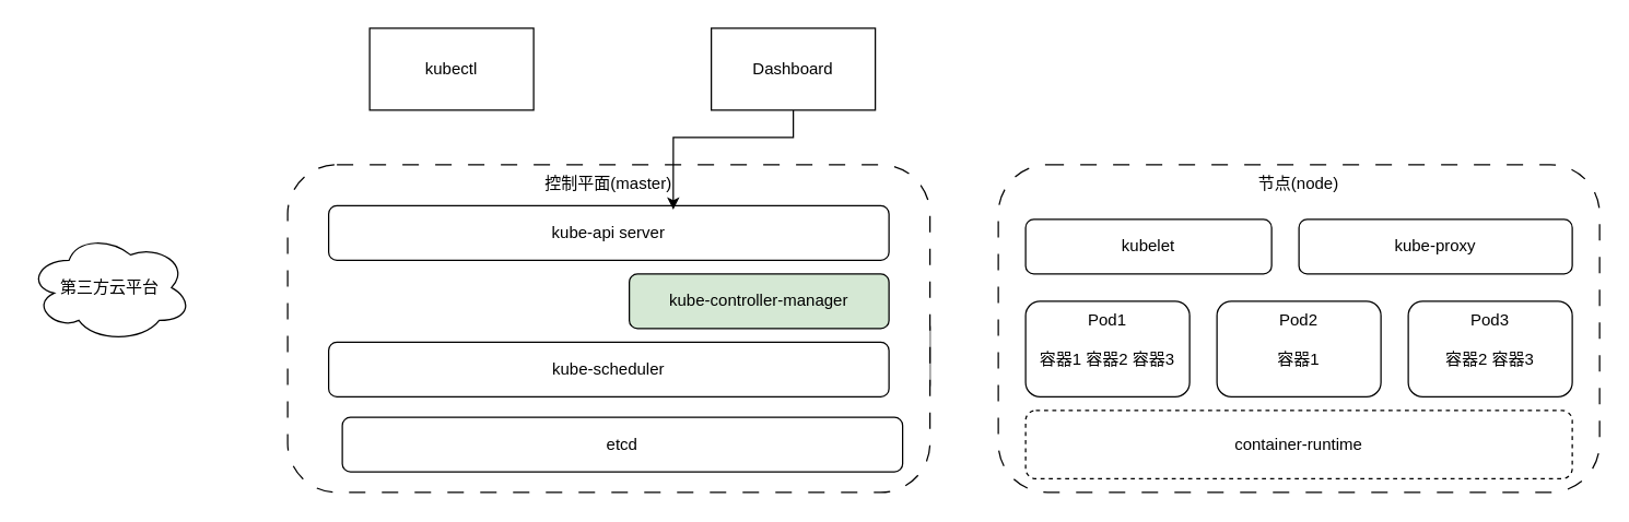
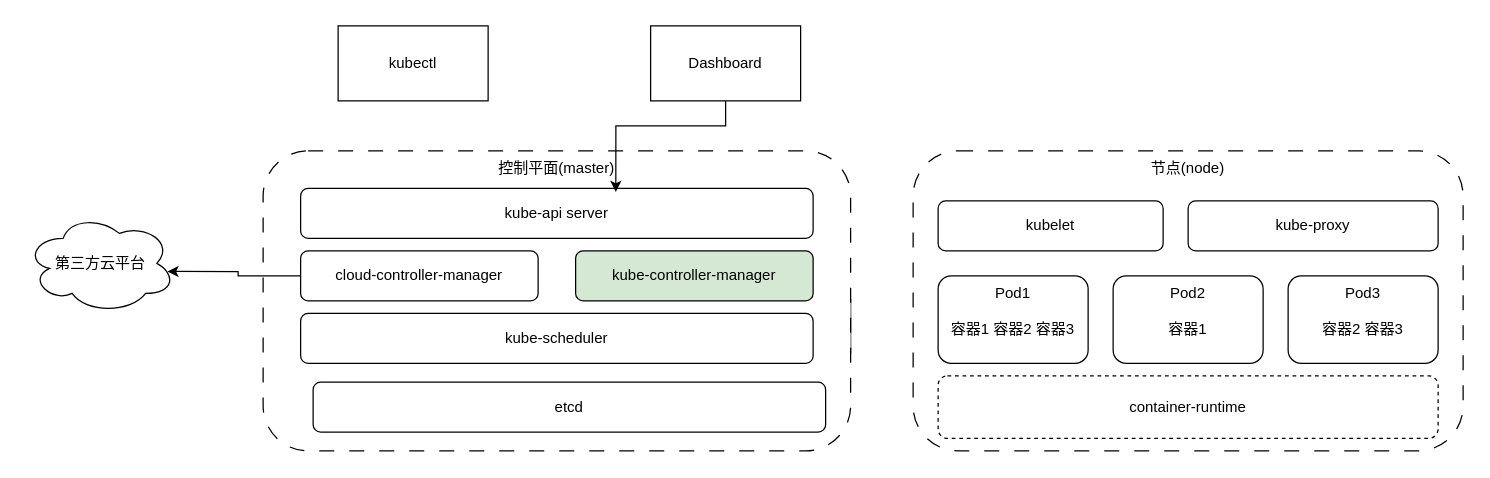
+ <mxCell id="15" style="edgeStyle=orthogonalEdgeStyle;rounded=0;orthogonalLoop=1;jettySize=auto;html=1;entryX=0.945;entryY=0.581;entryDx=0;entryDy=0;entryPerimeter=0;" edge="1" parent="1" source="7" target="12"><mxGeometry relative="1" as="geometry" /></mxCell>
+ <mxCell id="7" value="cloud-controller-manager" style="rounded=1;whiteSpace=wrap;html=1;" vertex="1" parent="1"><mxGeometry x="240" y="200" width="190" height="40" as="geometry" /></mxCell>
